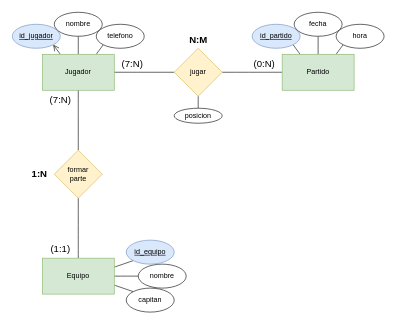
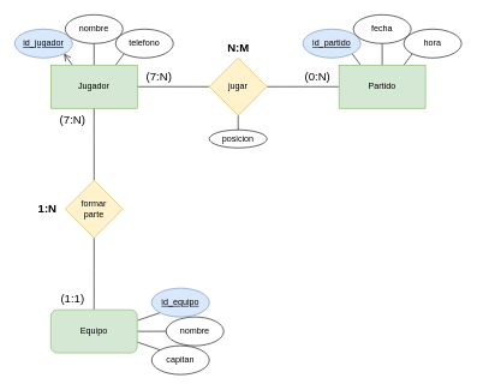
- <mxCell id="6" value="Equipo" style="rounded=0;whiteSpace=wrap;html=1;fillColor=#d5e8d4;strokeColor=#82b366;" vertex="1" parent="1"><mxGeometry x="70" y="430" width="120" height="60" as="geometry" /></mxCell>
+ <mxCell id="6" value="Equipo" style="whiteSpace=wrap;html=1;fillColor=#d5e8d4;strokeColor=#82b366;rounded=1;" vertex="1" parent="1"><mxGeometry x="70" y="430" width="120" height="60" as="geometry" /></mxCell>
